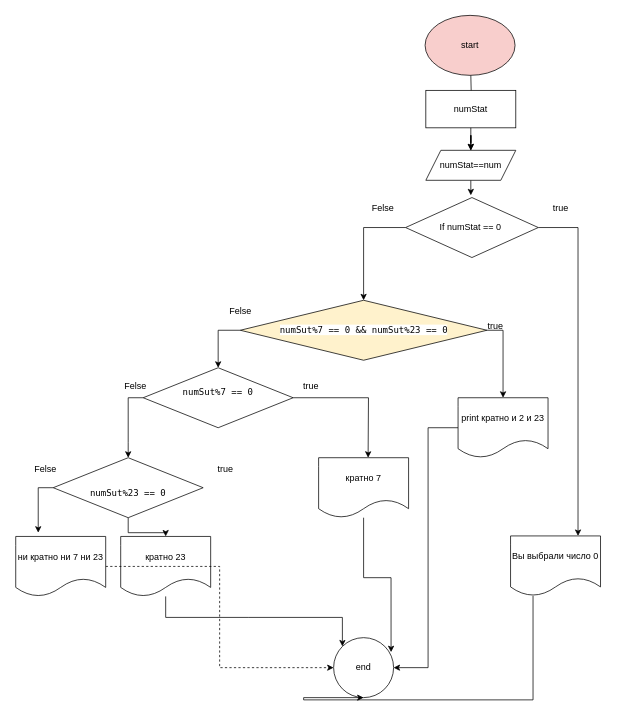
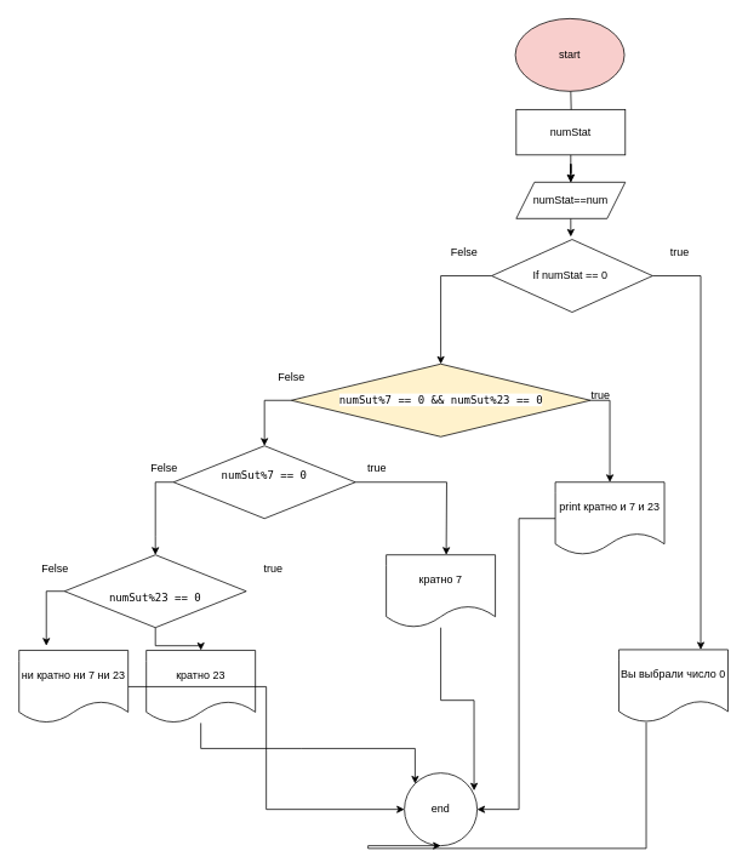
- <mxCell id="15" value="print кратно и 2 и 23" style="shape=document;whiteSpace=wrap;html=1;boundedLbl=1;" vertex="1" parent="1"><mxGeometry x="610" y="530" width="120" height="80" as="geometry" /></mxCell>
+ <mxCell id="15" value="print кратно и 7 и 23" style="shape=document;whiteSpace=wrap;html=1;boundedLbl=1;" vertex="1" parent="1"><mxGeometry x="610" y="530" width="120" height="80" as="geometry" /></mxCell>
- <mxCell id="29" style="edgeStyle=orthogonalEdgeStyle;rounded=0;orthogonalLoop=1;jettySize=auto;html=1;entryX=0;entryY=0.5;entryDx=0;entryDy=0;dashed=1;" edge="1" parent="1" source="30" target="6"><mxGeometry relative="1" as="geometry" /></mxCell>
+ <mxCell id="29" style="edgeStyle=orthogonalEdgeStyle;rounded=0;orthogonalLoop=1;jettySize=auto;html=1;entryX=0;entryY=0.5;entryDx=0;entryDy=0;" edge="1" parent="1" source="30" target="6"><mxGeometry relative="1" as="geometry" /></mxCell>
